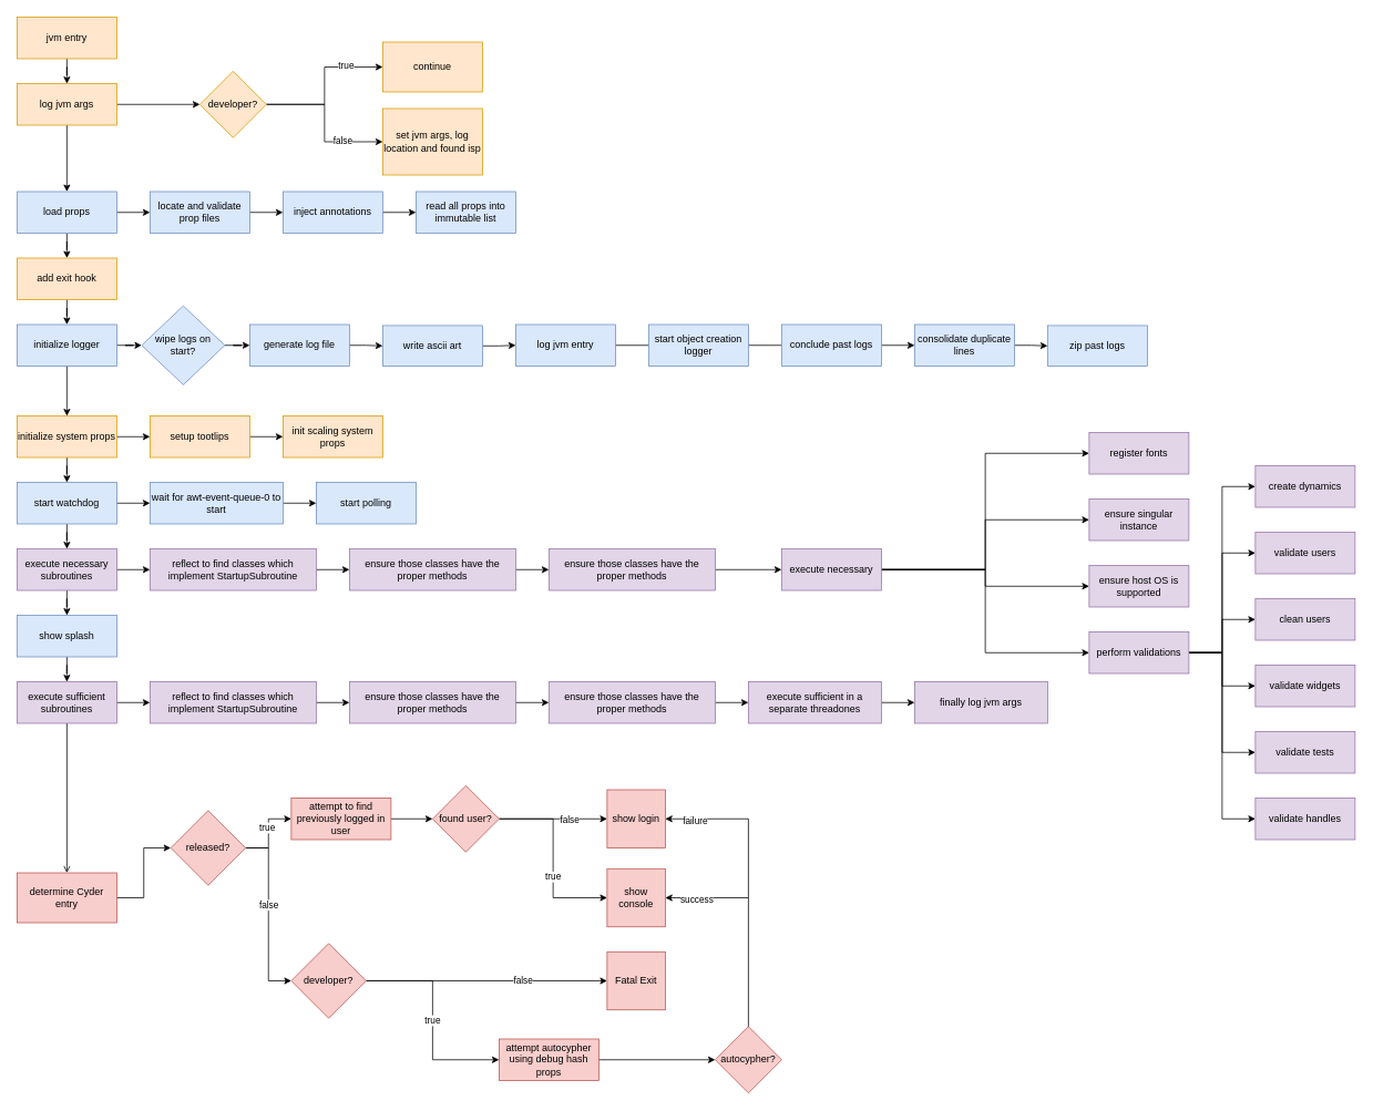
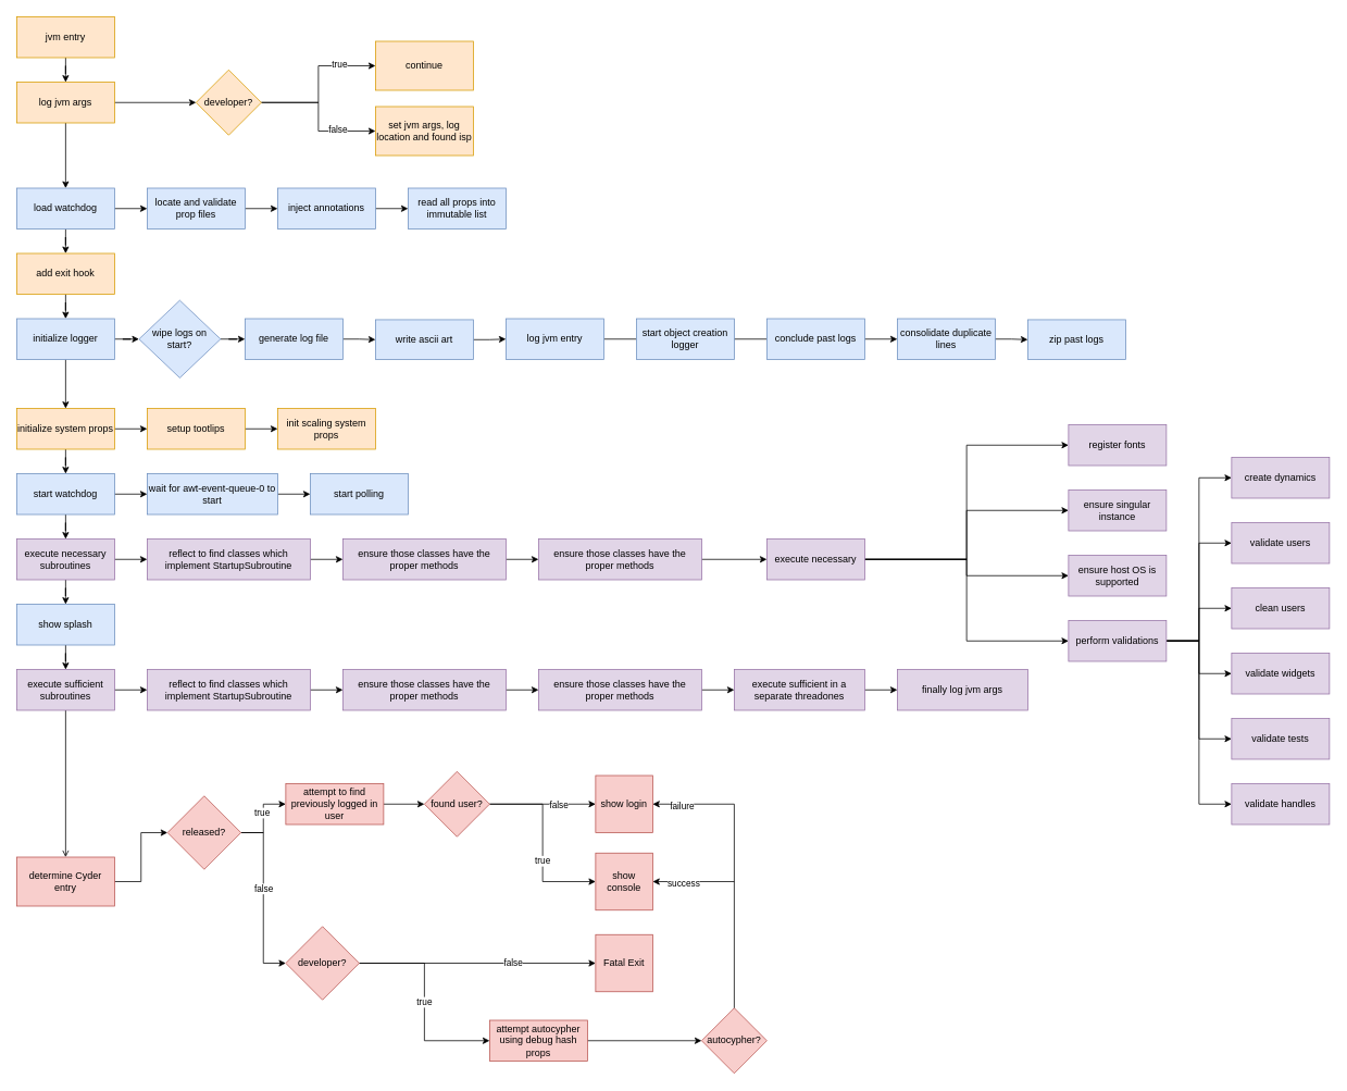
- <mxCell id="37" value="set jvm args, log location and found isp" style="whiteSpace=wrap;html=1;fillColor=#ffe6cc;strokeColor=#d79b00;rounded=0;" parent="1" vertex="1"><mxGeometry x="460" y="130" width="120" height="80" as="geometry" /></mxCell>
+ <mxCell id="37" value="set jvm args, log location and found isp" style="whiteSpace=wrap;html=1;fillColor=#ffe6cc;strokeColor=#d79b00;rounded=0;" parent="1" vertex="1"><mxGeometry x="460" y="130" width="120" height="60" as="geometry" /></mxCell>
- <mxCell id="9" value="load props" style="rounded=0;whiteSpace=wrap;html=1;fillColor=#dae8fc;strokeColor=#6c8ebf;" parent="1" vertex="1"><mxGeometry x="20" y="230" width="120" height="50" as="geometry" /></mxCell>
+ <mxCell id="9" value="load watchdog" style="rounded=0;whiteSpace=wrap;html=1;fillColor=#dae8fc;strokeColor=#6c8ebf;" parent="1" vertex="1"><mxGeometry x="20" y="230" width="120" height="50" as="geometry" /></mxCell>
